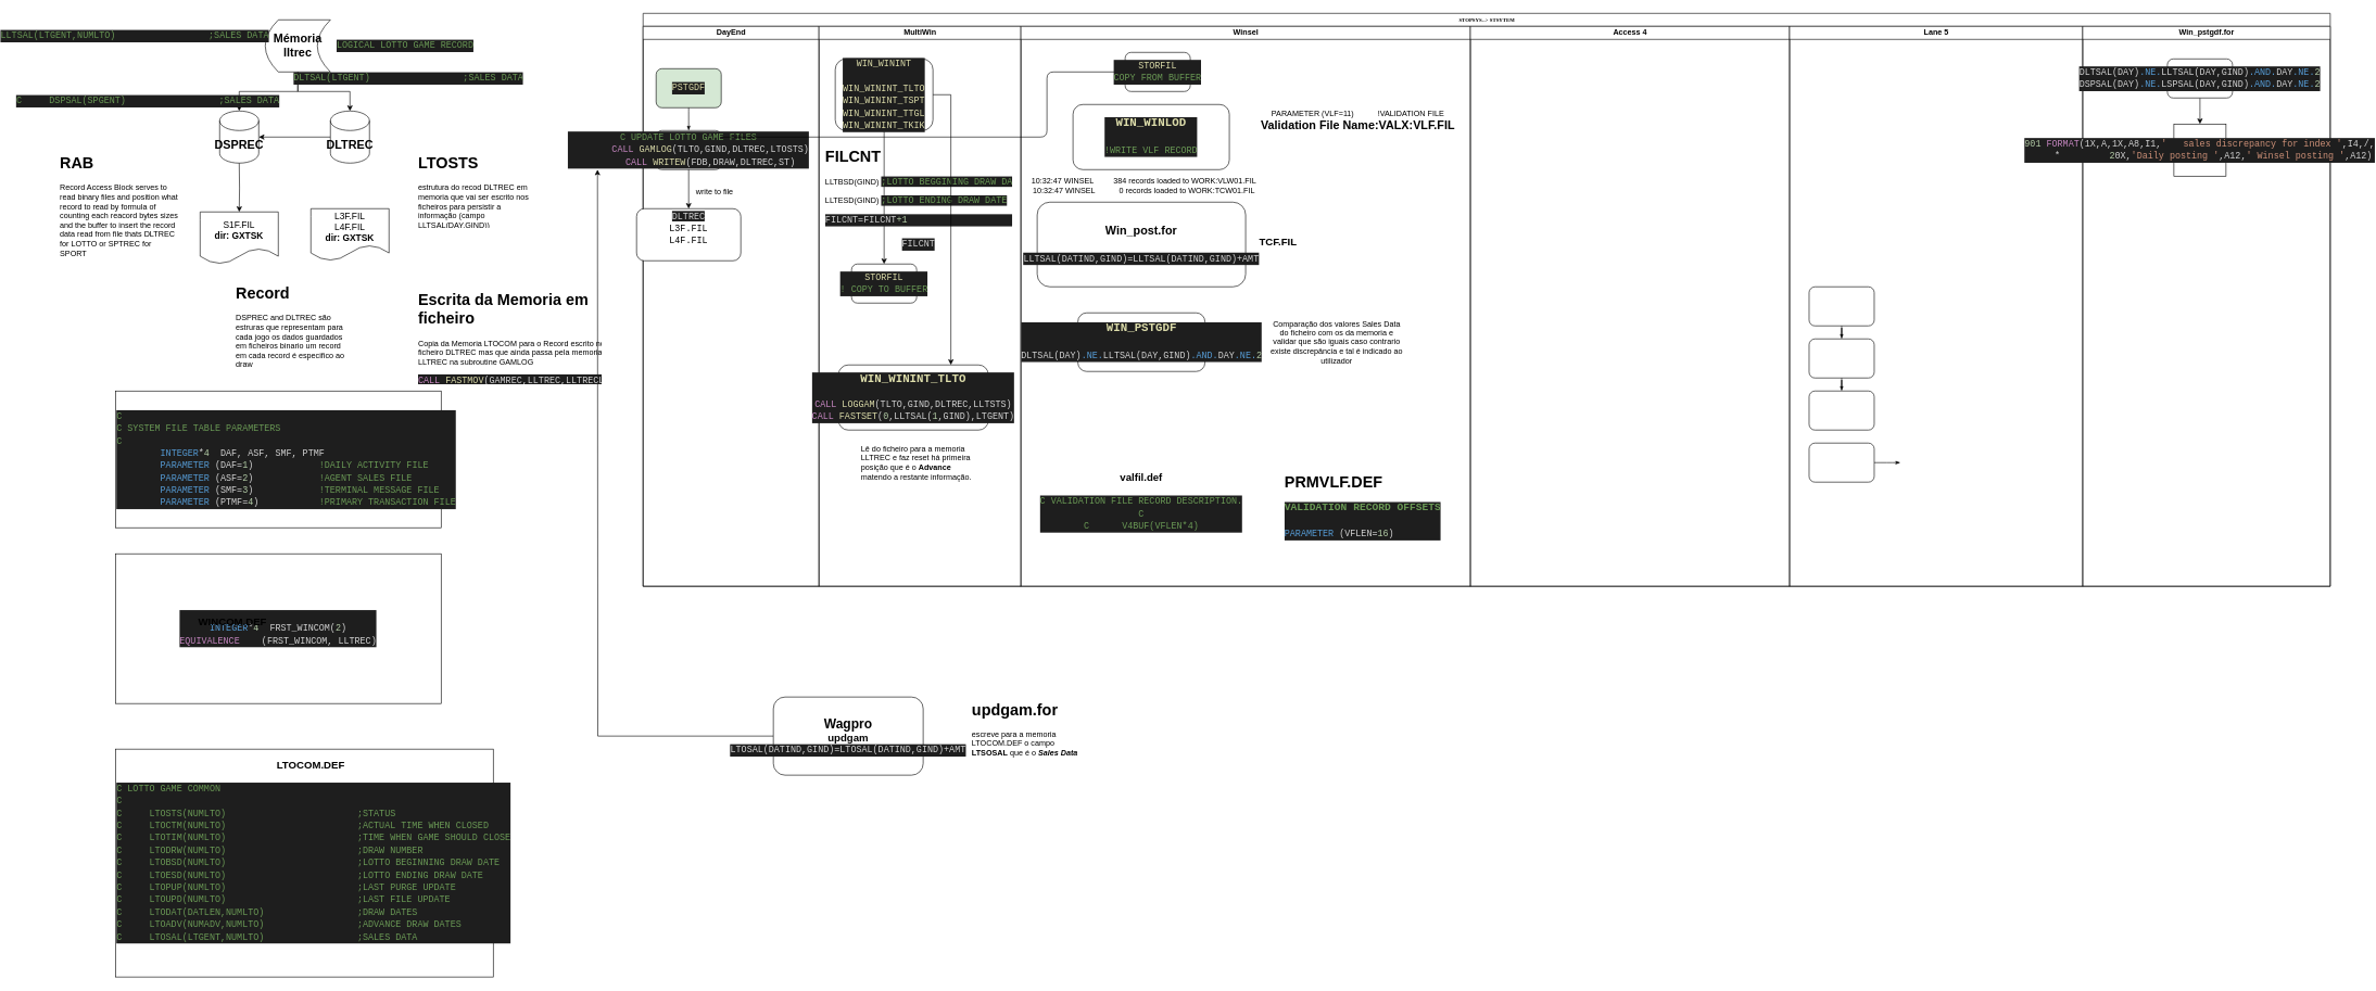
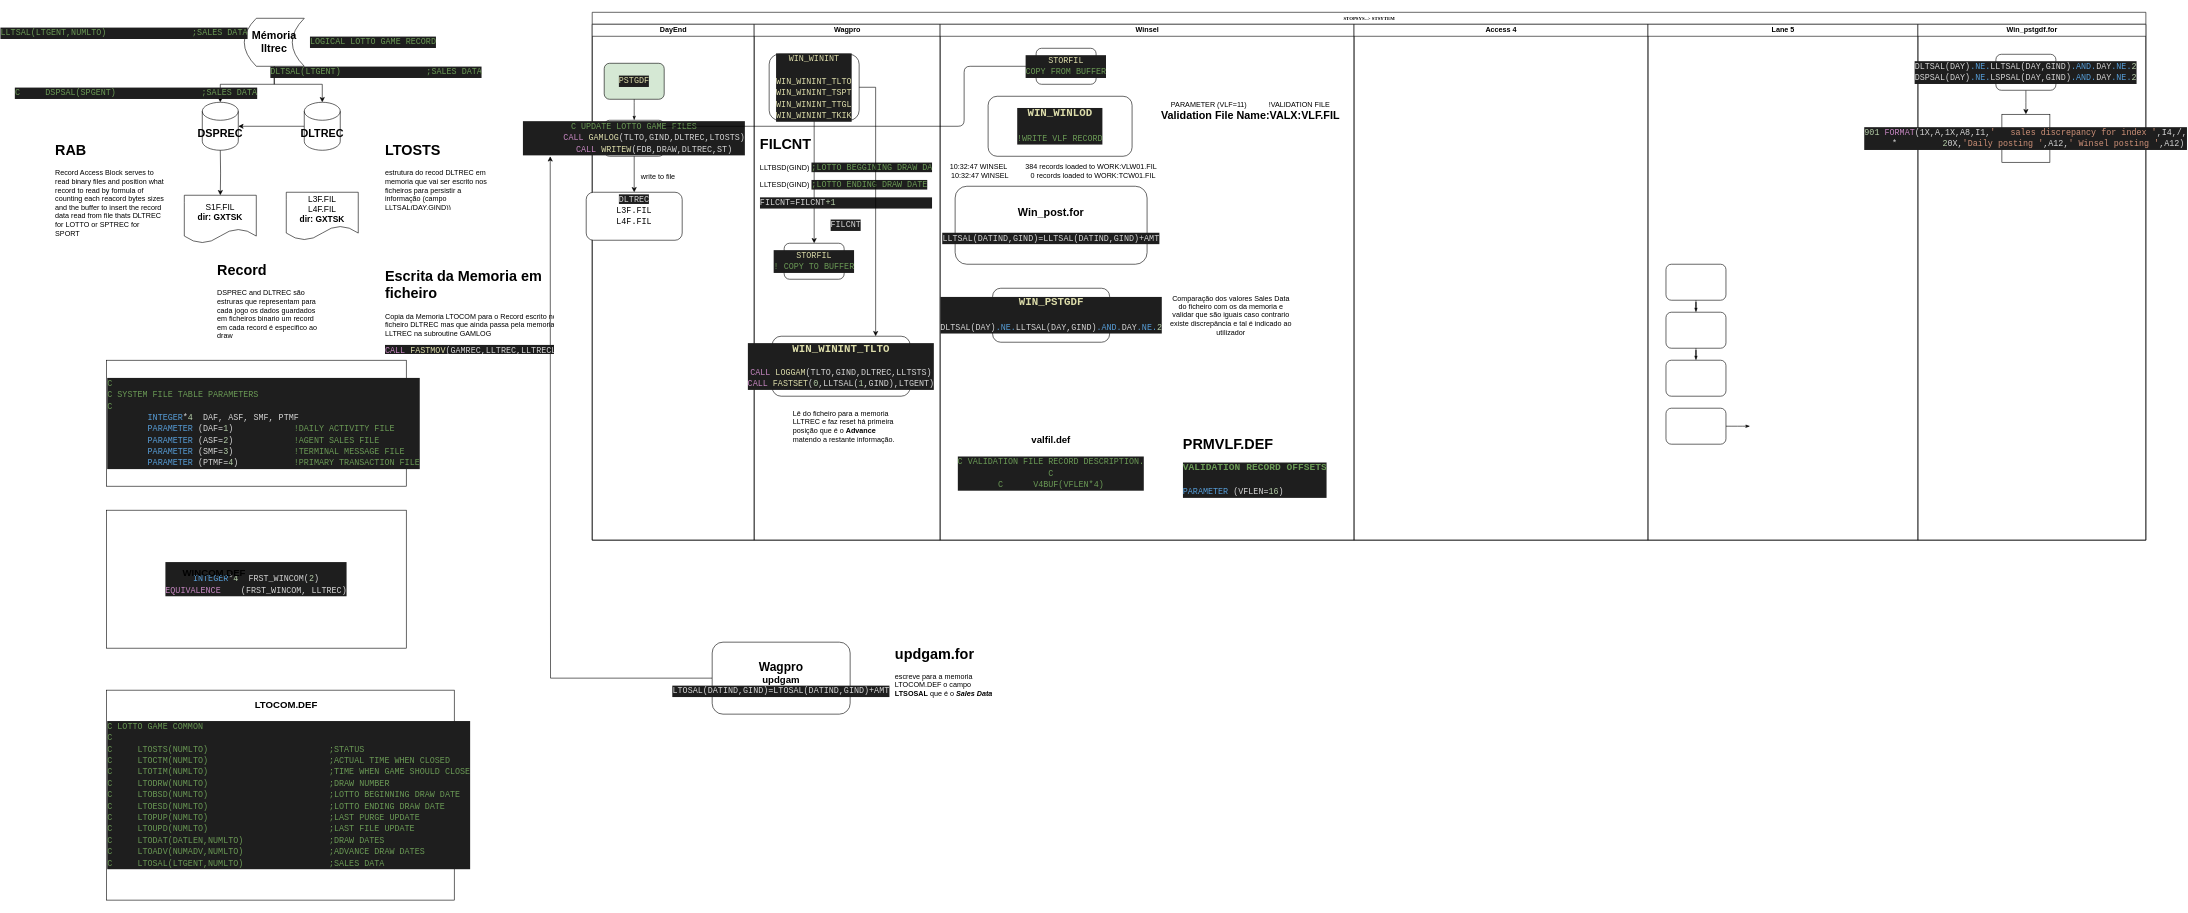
- <mxCell id="12" value="MultiWin" style="swimlane;html=1;startSize=20;" parent="2" vertex="1"><mxGeometry x="270" y="20" width="310" height="860" as="geometry"><mxRectangle x="160" y="20" width="30" height="730" as="alternateBounds" /></mxGeometry></mxCell>
+ <mxCell id="12" value="Wagpro" style="swimlane;html=1;startSize=20;" parent="2" vertex="1"><mxGeometry x="270" y="20" width="310" height="860" as="geometry"><mxRectangle x="160" y="20" width="30" height="730" as="alternateBounds" /></mxGeometry></mxCell>
- <mxCell id="31" value="&lt;font style=&quot;font-size: 16px&quot;&gt;&lt;b&gt;TCF.FIL&lt;/b&gt;&lt;/font&gt;" style="text;html=1;strokeColor=none;fillColor=none;align=center;verticalAlign=middle;whiteSpace=wrap;rounded=0;" vertex="1" parent="21"><mxGeometry x="360" y="310" width="70" height="40" as="geometry" /></mxCell>
